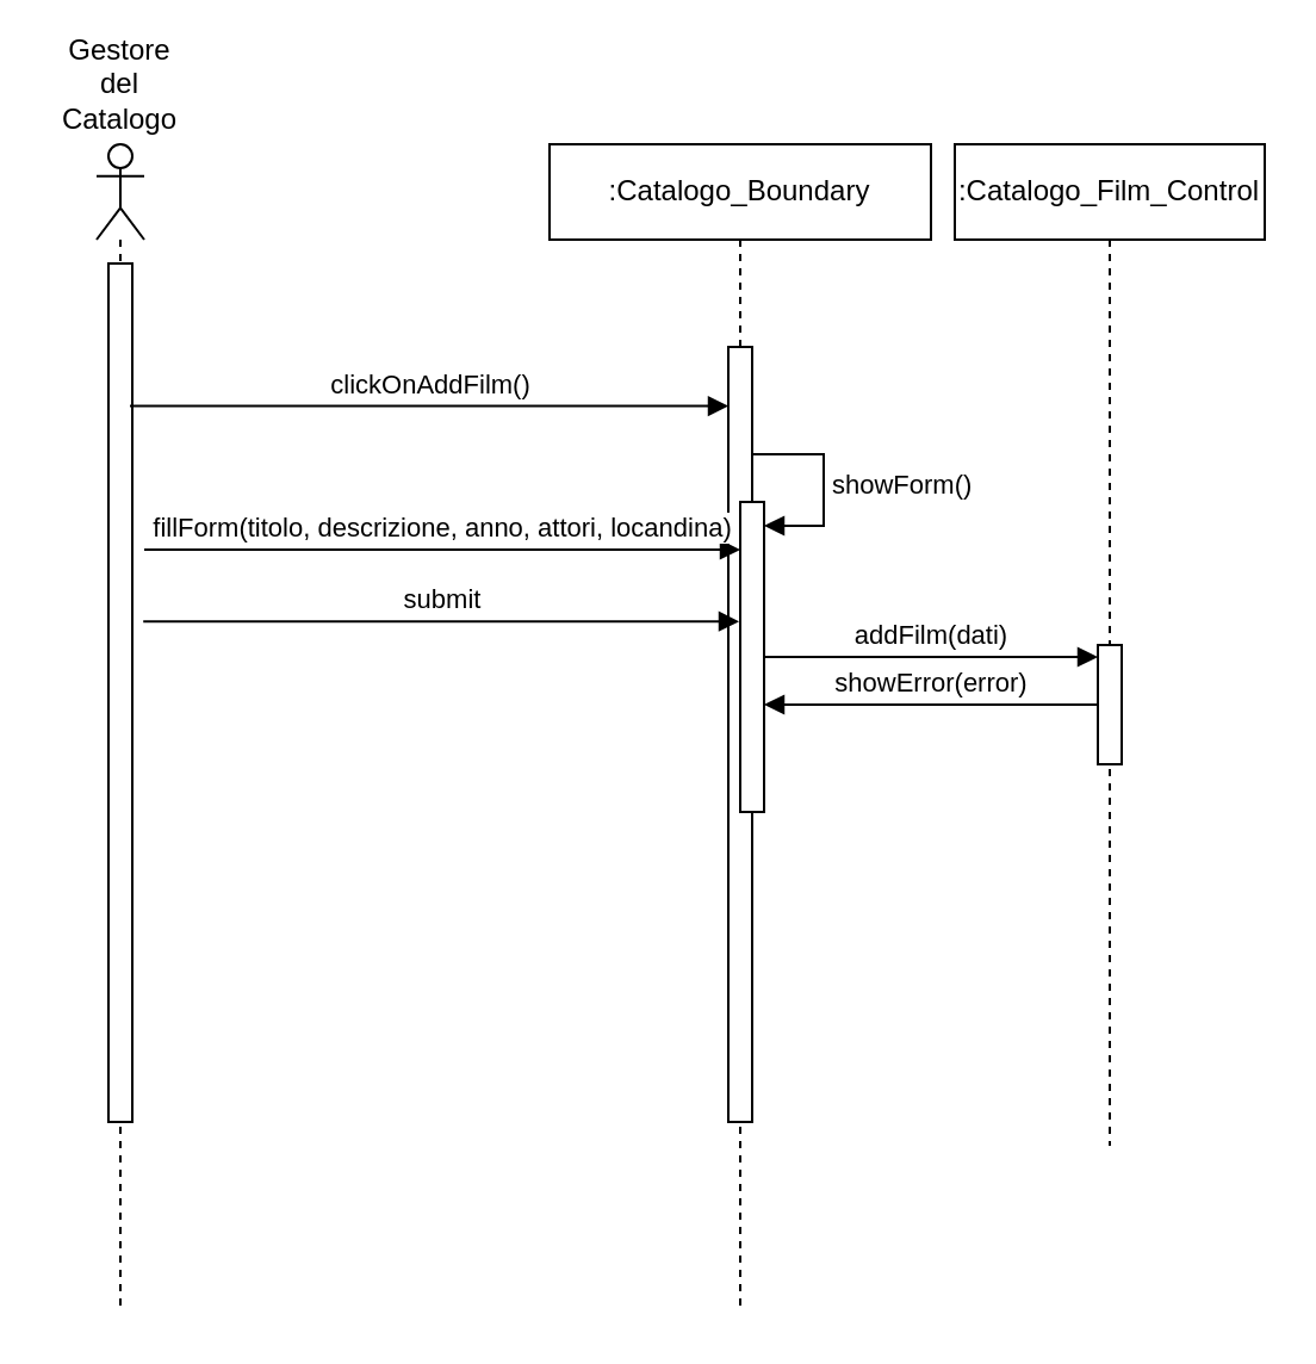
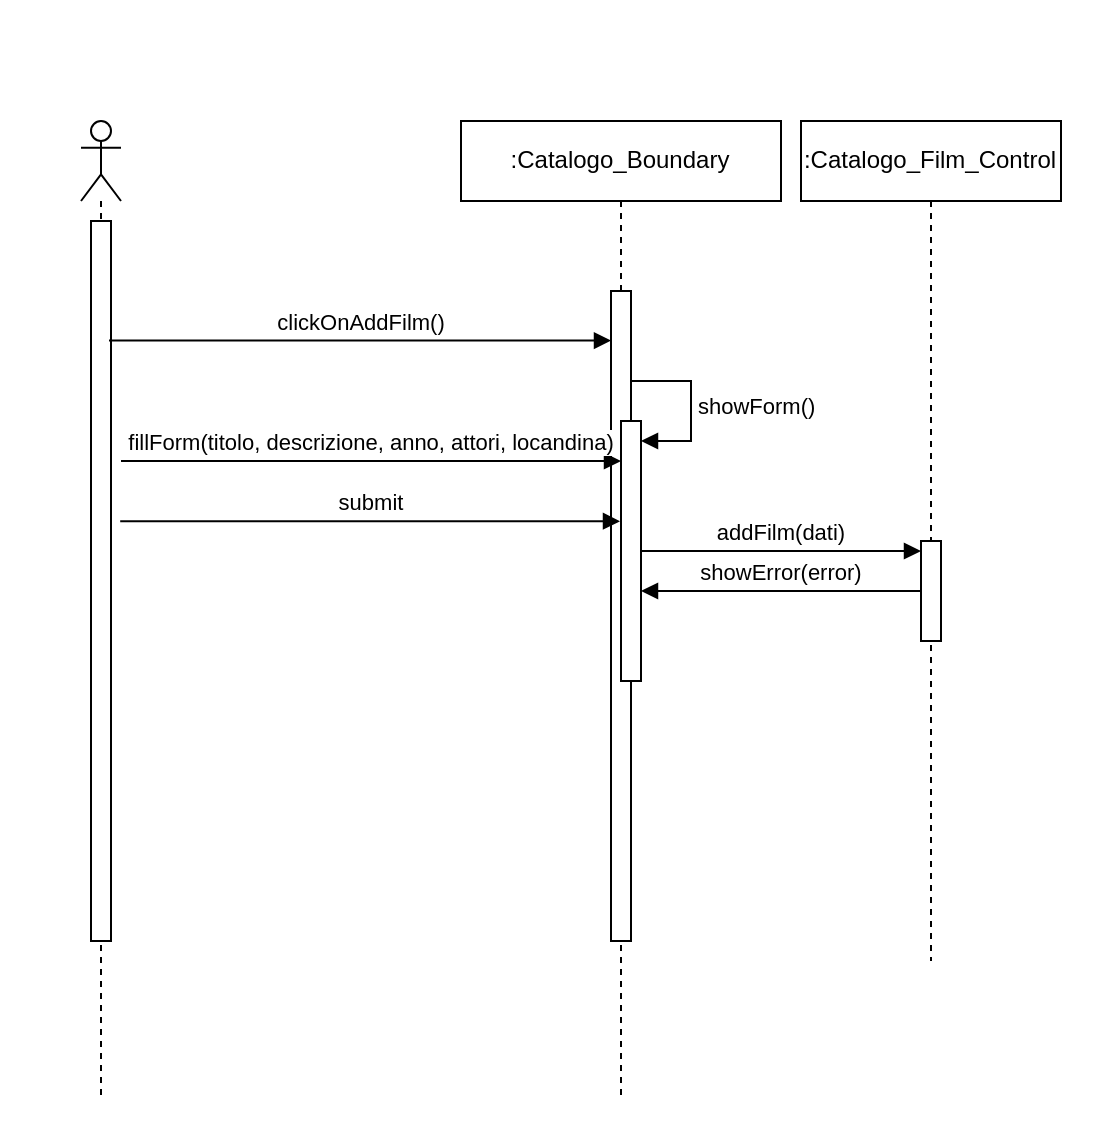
- <mxCell id="4" value="Gestore del Catalogo" style="text;html=1;align=center;verticalAlign=middle;whiteSpace=wrap;rounded=0;" parent="1" vertex="1"><mxGeometry x="20" y="20" width="60" height="30" as="geometry" /></mxCell>
